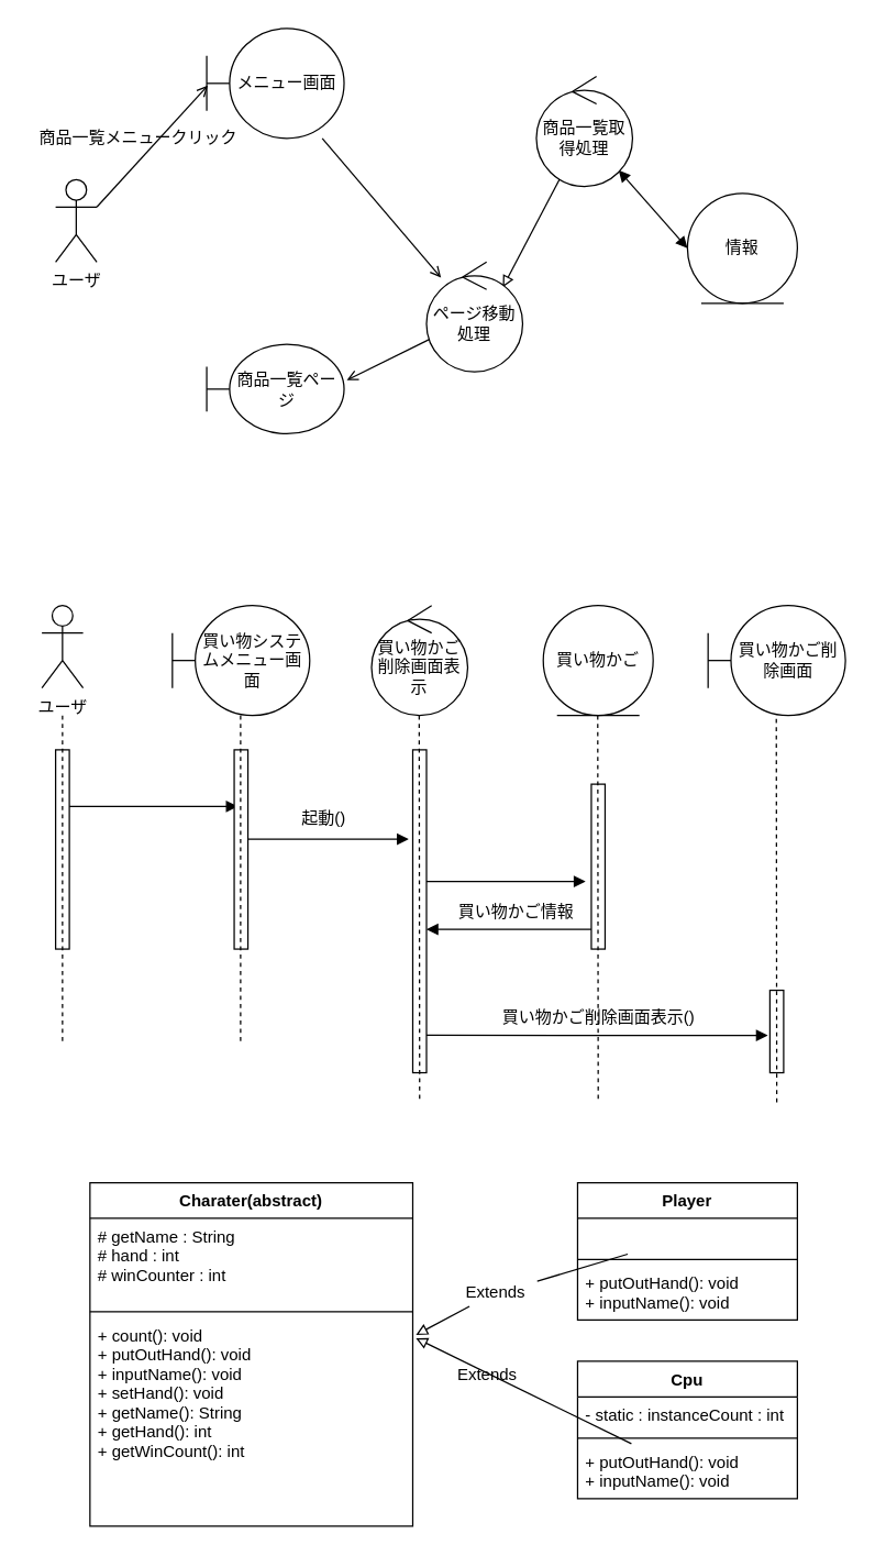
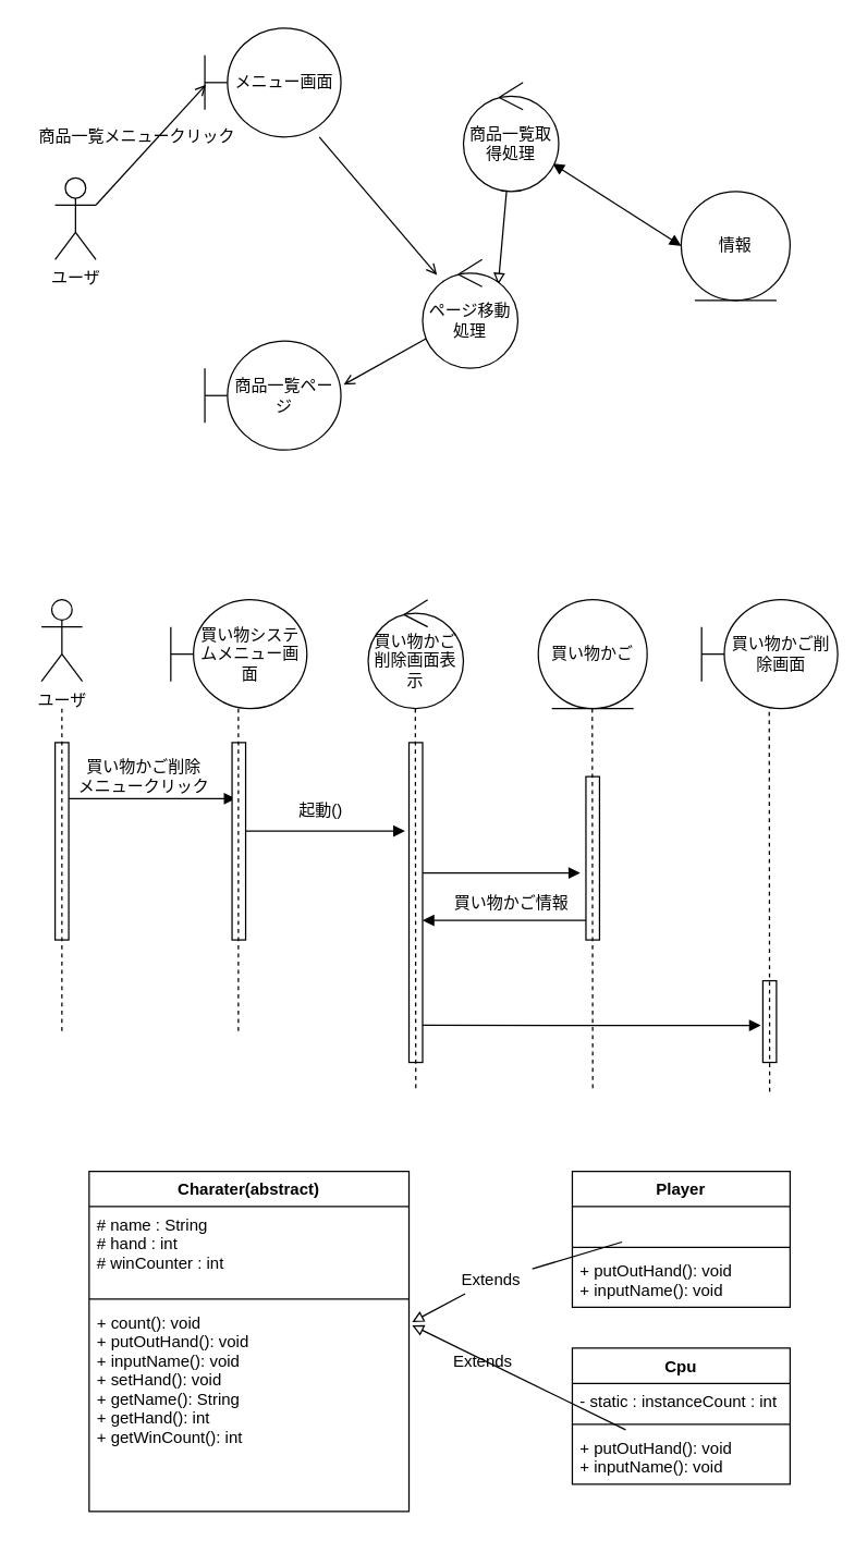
- <mxCell id="8" value="商品一覧取得処理" style="ellipse;shape=umlControl;whiteSpace=wrap;html=1;" vertex="1" parent="1"><mxGeometry x="390" y="55" width="70" height="80" as="geometry" /></mxCell>
+ <mxCell id="8" value="商品一覧取得処理" style="ellipse;shape=umlControl;whiteSpace=wrap;html=1;" vertex="1" parent="1"><mxGeometry x="340" y="60" width="70" height="80" as="geometry" /></mxCell>
- <mxCell id="12" value="商品一覧ページ" style="shape=umlBoundary;whiteSpace=wrap;html=1;" vertex="1" parent="1"><mxGeometry x="150" y="250" width="100" height="65" as="geometry" /></mxCell>
+ <mxCell id="12" value="商品一覧ページ" style="shape=umlBoundary;whiteSpace=wrap;html=1;" vertex="1" parent="1"><mxGeometry x="150" y="250" width="100" height="80" as="geometry" /></mxCell>
+ <mxCell id="34" value="&lt;span&gt;買い物かご削除&lt;br&gt;メニュークリック&lt;/span&gt;" style="text;html=1;align=center;verticalAlign=middle;resizable=0;points=[];autosize=1;strokeColor=none;" vertex="1" parent="1"><mxGeometry x="50" y="555" width="110" height="30" as="geometry" /></mxCell>
- <mxCell id="37" value="&lt;span&gt;買い物かご削除画面表示()&lt;br&gt;&lt;/span&gt;" style="text;html=1;align=center;verticalAlign=middle;resizable=0;points=[];autosize=1;strokeColor=none;" vertex="1" parent="1"><mxGeometry x="355" y="730" width="160" height="20" as="geometry" /></mxCell>
- <mxCell id="39" value="# getName : String&#10;# hand : int&#10;# winCounter : int" style="text;strokeColor=none;fillColor=none;align=left;verticalAlign=top;spacingLeft=4;spacingRight=4;overflow=hidden;rotatable=0;points=[[0,0.5],[1,0.5]];portConstraint=eastwest;" vertex="1" parent="38"><mxGeometry y="26" width="235" height="64" as="geometry" /></mxCell>
+ <mxCell id="39" value="# name : String&#10;# hand : int&#10;# winCounter : int" style="text;strokeColor=none;fillColor=none;align=left;verticalAlign=top;spacingLeft=4;spacingRight=4;overflow=hidden;rotatable=0;points=[[0,0.5],[1,0.5]];portConstraint=eastwest;" vertex="1" parent="38"><mxGeometry y="26" width="235" height="64" as="geometry" /></mxCell>
